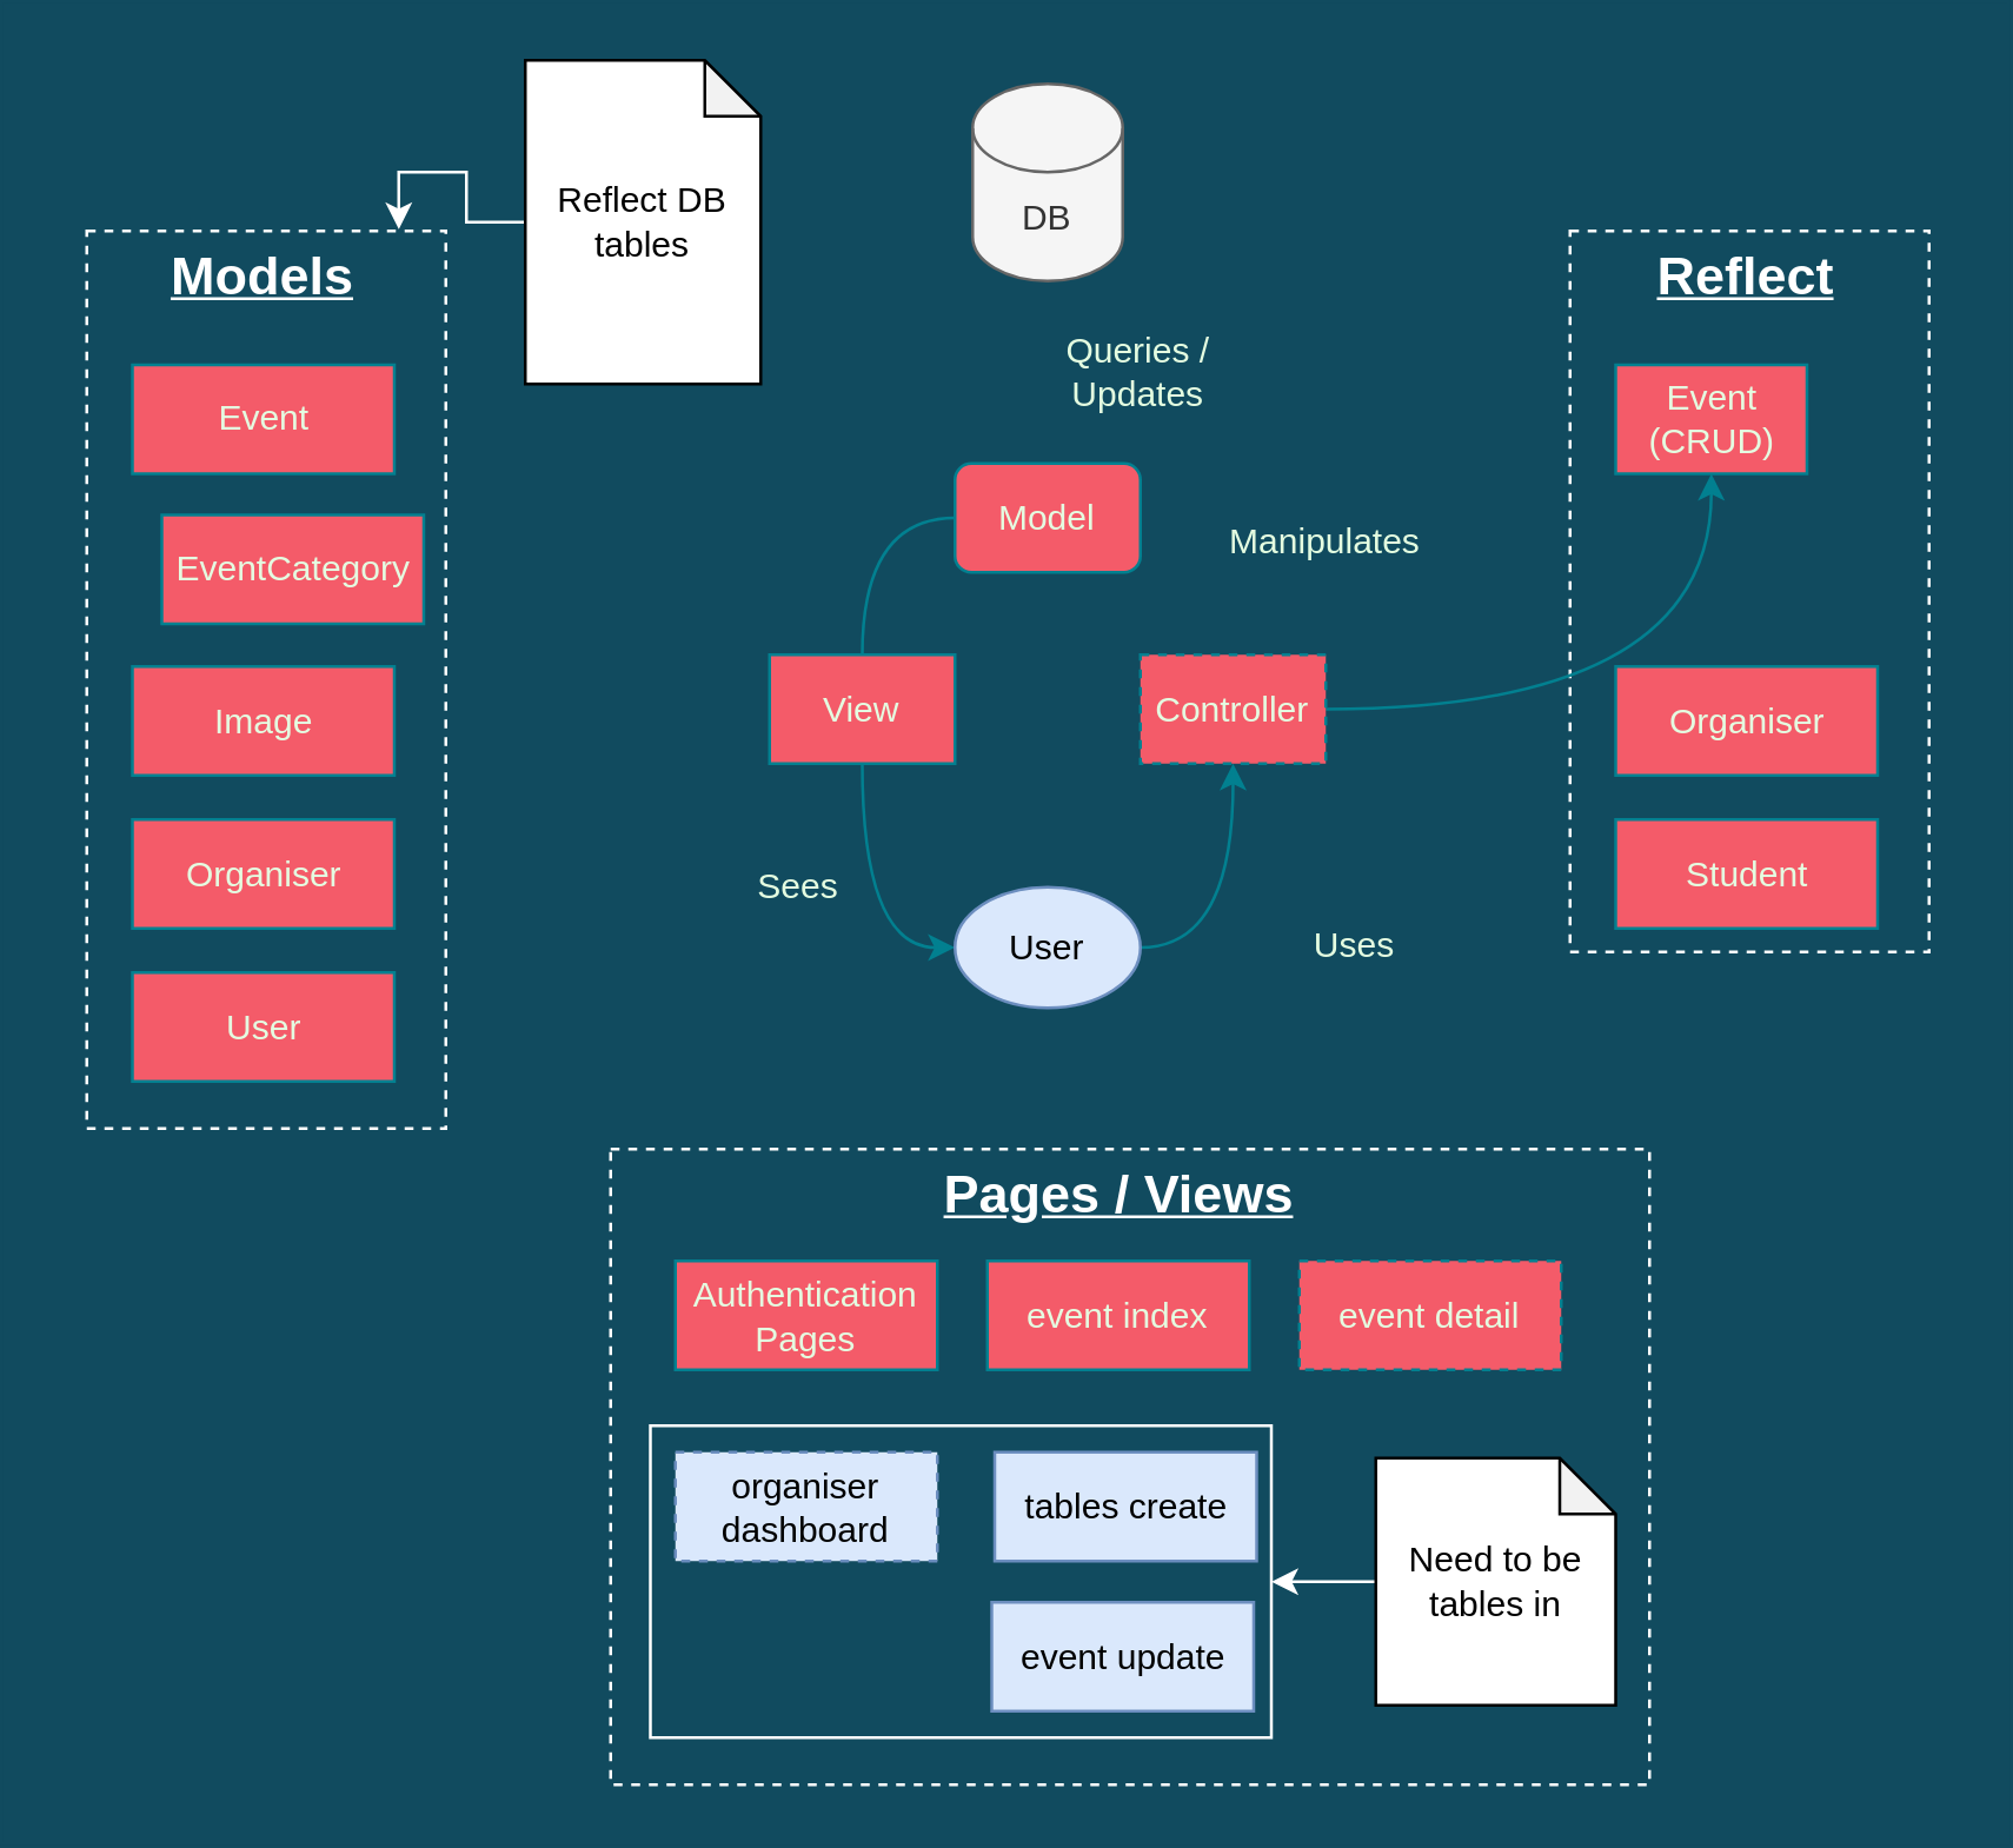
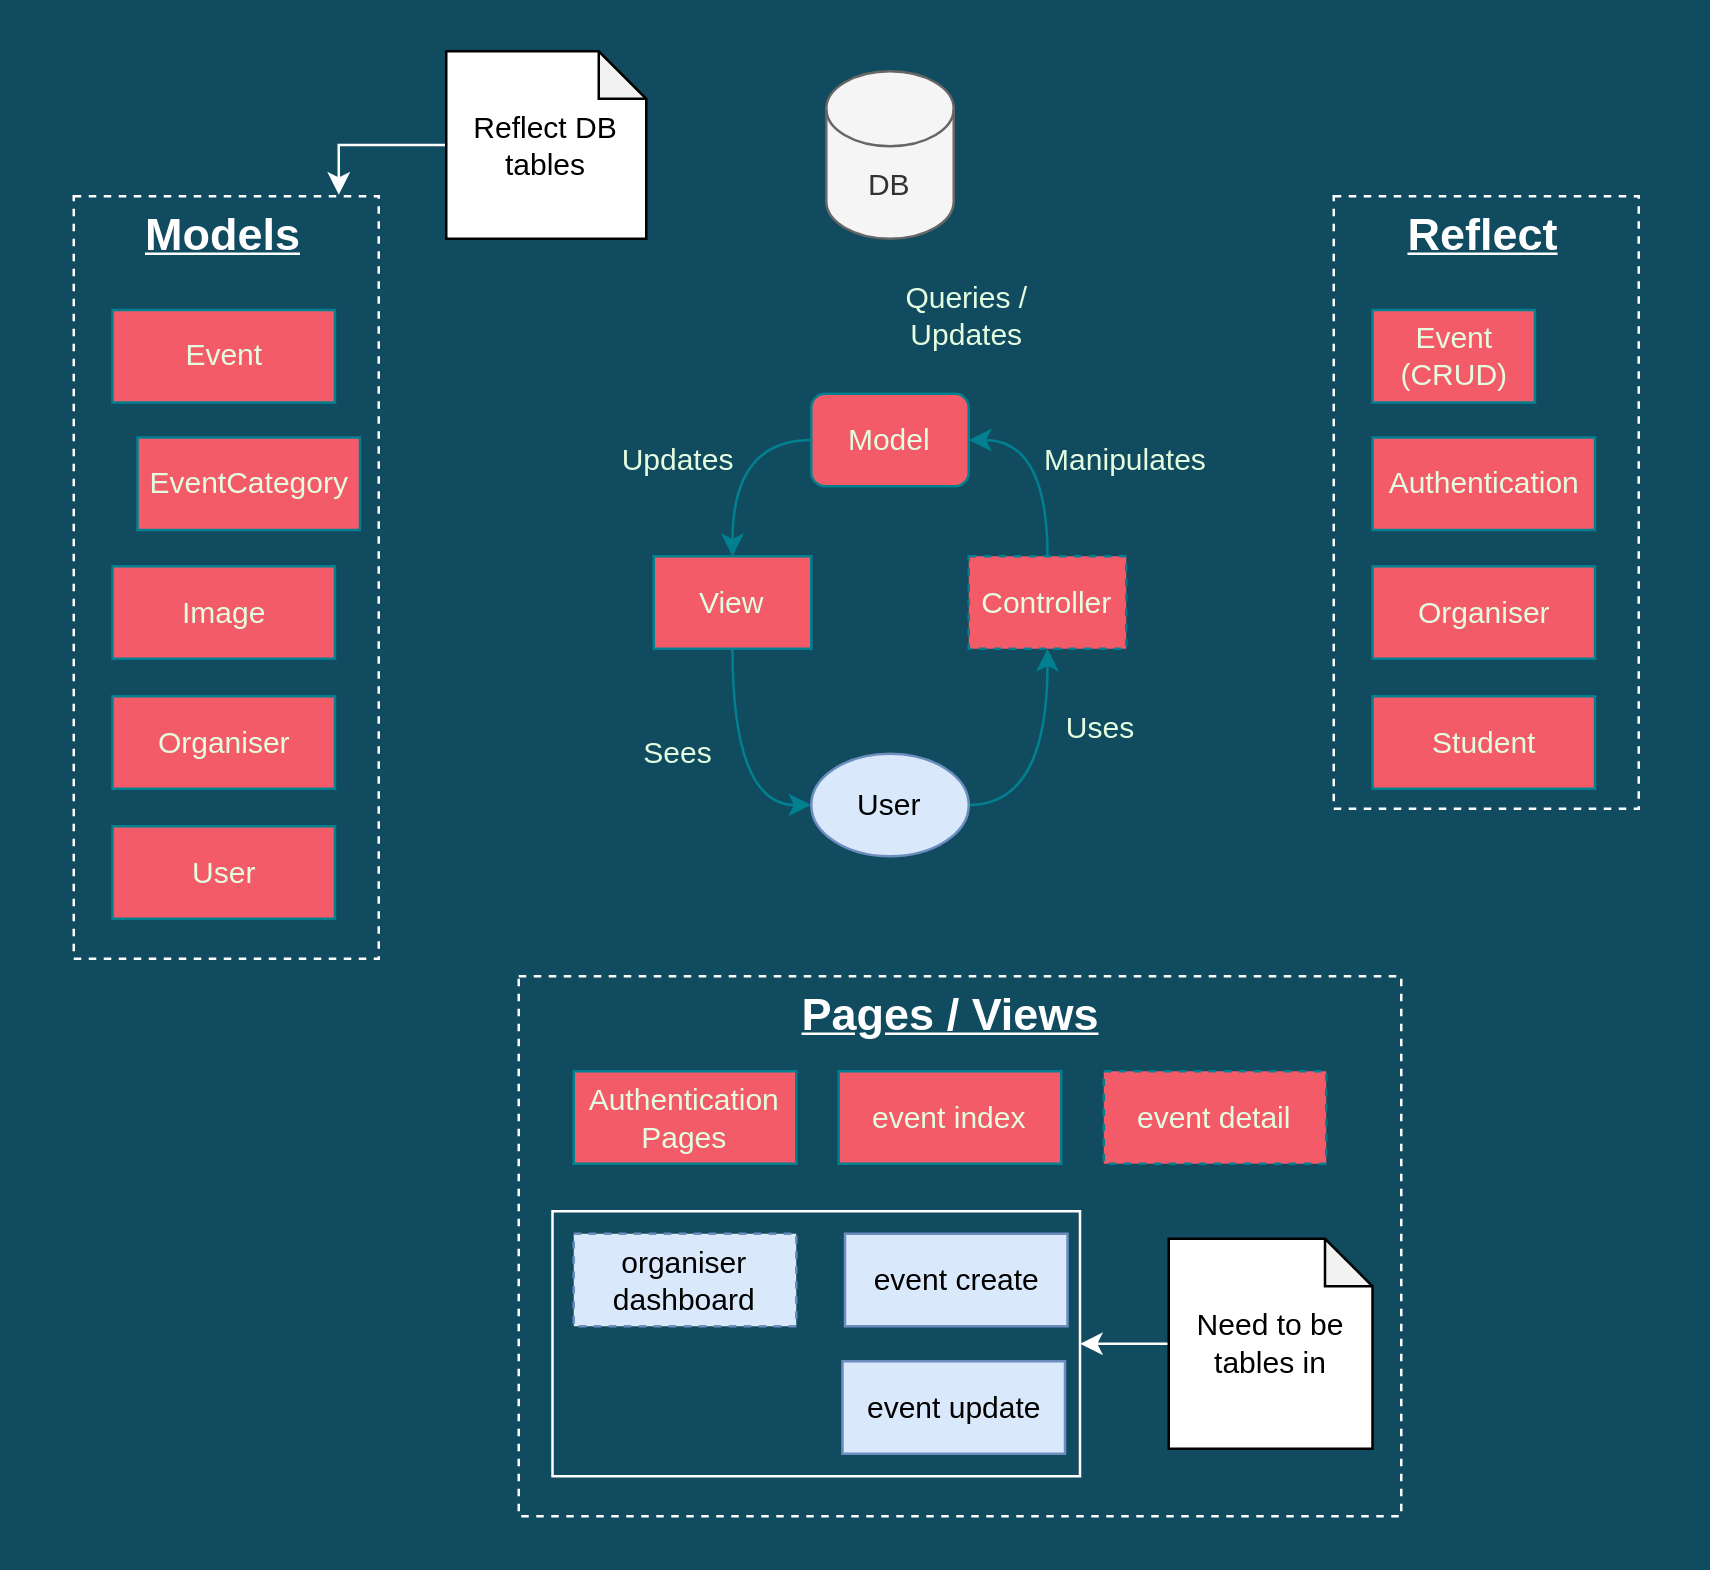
- <mxCell id="40" value="Reflect DB tables" style="shape=note;whiteSpace=wrap;html=1;backgroundOutline=1;darkOpacity=0.05;size=19;" vertex="1" parent="1"><mxGeometry x="178" y="20" width="80" height="110" as="geometry" /></mxCell>
+ <mxCell id="40" value="Reflect DB tables" style="shape=note;whiteSpace=wrap;html=1;backgroundOutline=1;darkOpacity=0.05;size=19;" vertex="1" parent="1"><mxGeometry x="178" y="20" width="80" height="75" as="geometry" /></mxCell>
+ <mxCell id="14" value="Updates" style="text;html=1;strokeColor=none;fillColor=none;align=center;verticalAlign=middle;whiteSpace=wrap;rounded=0;sketch=0;fontColor=#E4FDE1;" parent="1" vertex="1"><mxGeometry x="251" y="174" width="40" height="20" as="geometry" /></mxCell>
+ <mxCell id="30" value="Authentication" style="rounded=0;whiteSpace=wrap;html=1;fillColor=#F45B69;strokeColor=#028090;fontColor=#E4FDE1;" parent="1" vertex="1"><mxGeometry x="548.5" y="174.5" width="89" height="37" as="geometry" /></mxCell>
- <mxCell id="4" style="edgeStyle=orthogonalEdgeStyle;curved=1;rounded=0;orthogonalLoop=1;jettySize=auto;html=1;entryX=0.5;entryY=0;entryDx=0;entryDy=0;exitX=0;exitY=0.5;exitDx=0;exitDy=0;strokeColor=#028090;fontColor=#E4FDE1;labelBackgroundColor=#114B5F;endArrow=none;" parent="1" source="5" target="7" edge="1"><mxGeometry relative="1" as="geometry" /></mxCell>
+ <mxCell id="4" style="edgeStyle=orthogonalEdgeStyle;curved=1;rounded=0;orthogonalLoop=1;jettySize=auto;html=1;entryX=0.5;entryY=0;entryDx=0;entryDy=0;exitX=0;exitY=0.5;exitDx=0;exitDy=0;strokeColor=#028090;fontColor=#E4FDE1;labelBackgroundColor=#114B5F;" parent="1" source="5" target="7" edge="1"><mxGeometry relative="1" as="geometry" /></mxCell>
- <mxCell id="8" style="edgeStyle=orthogonalEdgeStyle;rounded=0;orthogonalLoop=1;jettySize=auto;html=1;elbow=vertical;curved=1;strokeColor=#028090;fontColor=#E4FDE1;labelBackgroundColor=#114B5F;" parent="1" source="9" target="29" edge="1"><mxGeometry relative="1" as="geometry" /></mxCell>
+ <mxCell id="8" style="edgeStyle=orthogonalEdgeStyle;rounded=0;orthogonalLoop=1;jettySize=auto;html=1;entryX=1;entryY=0.5;entryDx=0;entryDy=0;elbow=vertical;curved=1;strokeColor=#028090;fontColor=#E4FDE1;labelBackgroundColor=#114B5F;" parent="1" source="9" target="5" edge="1"><mxGeometry relative="1" as="geometry" /></mxCell>
- <mxCell id="16" value="Uses" style="text;html=1;strokeColor=none;fillColor=none;align=center;verticalAlign=middle;whiteSpace=wrap;rounded=0;sketch=0;fontColor=#E4FDE1;" parent="1" vertex="1"><mxGeometry x="440" y="311" width="40" height="20" as="geometry" /></mxCell>
+ <mxCell id="16" value="Uses" style="text;html=1;strokeColor=none;fillColor=none;align=center;verticalAlign=middle;whiteSpace=wrap;rounded=0;sketch=0;fontColor=#E4FDE1;" parent="1" vertex="1"><mxGeometry x="420" y="281" width="40" height="20" as="geometry" /></mxCell>
- <mxCell id="22" value="tables create" style="rounded=0;whiteSpace=wrap;html=1;fillColor=#dae8fc;strokeColor=#6c8ebf;" parent="1" vertex="1"><mxGeometry x="337.5" y="493" width="89" height="37" as="geometry" /></mxCell>
+ <mxCell id="22" value="event create" style="rounded=0;whiteSpace=wrap;html=1;fillColor=#dae8fc;strokeColor=#6c8ebf;" parent="1" vertex="1"><mxGeometry x="337.5" y="493" width="89" height="37" as="geometry" /></mxCell>
